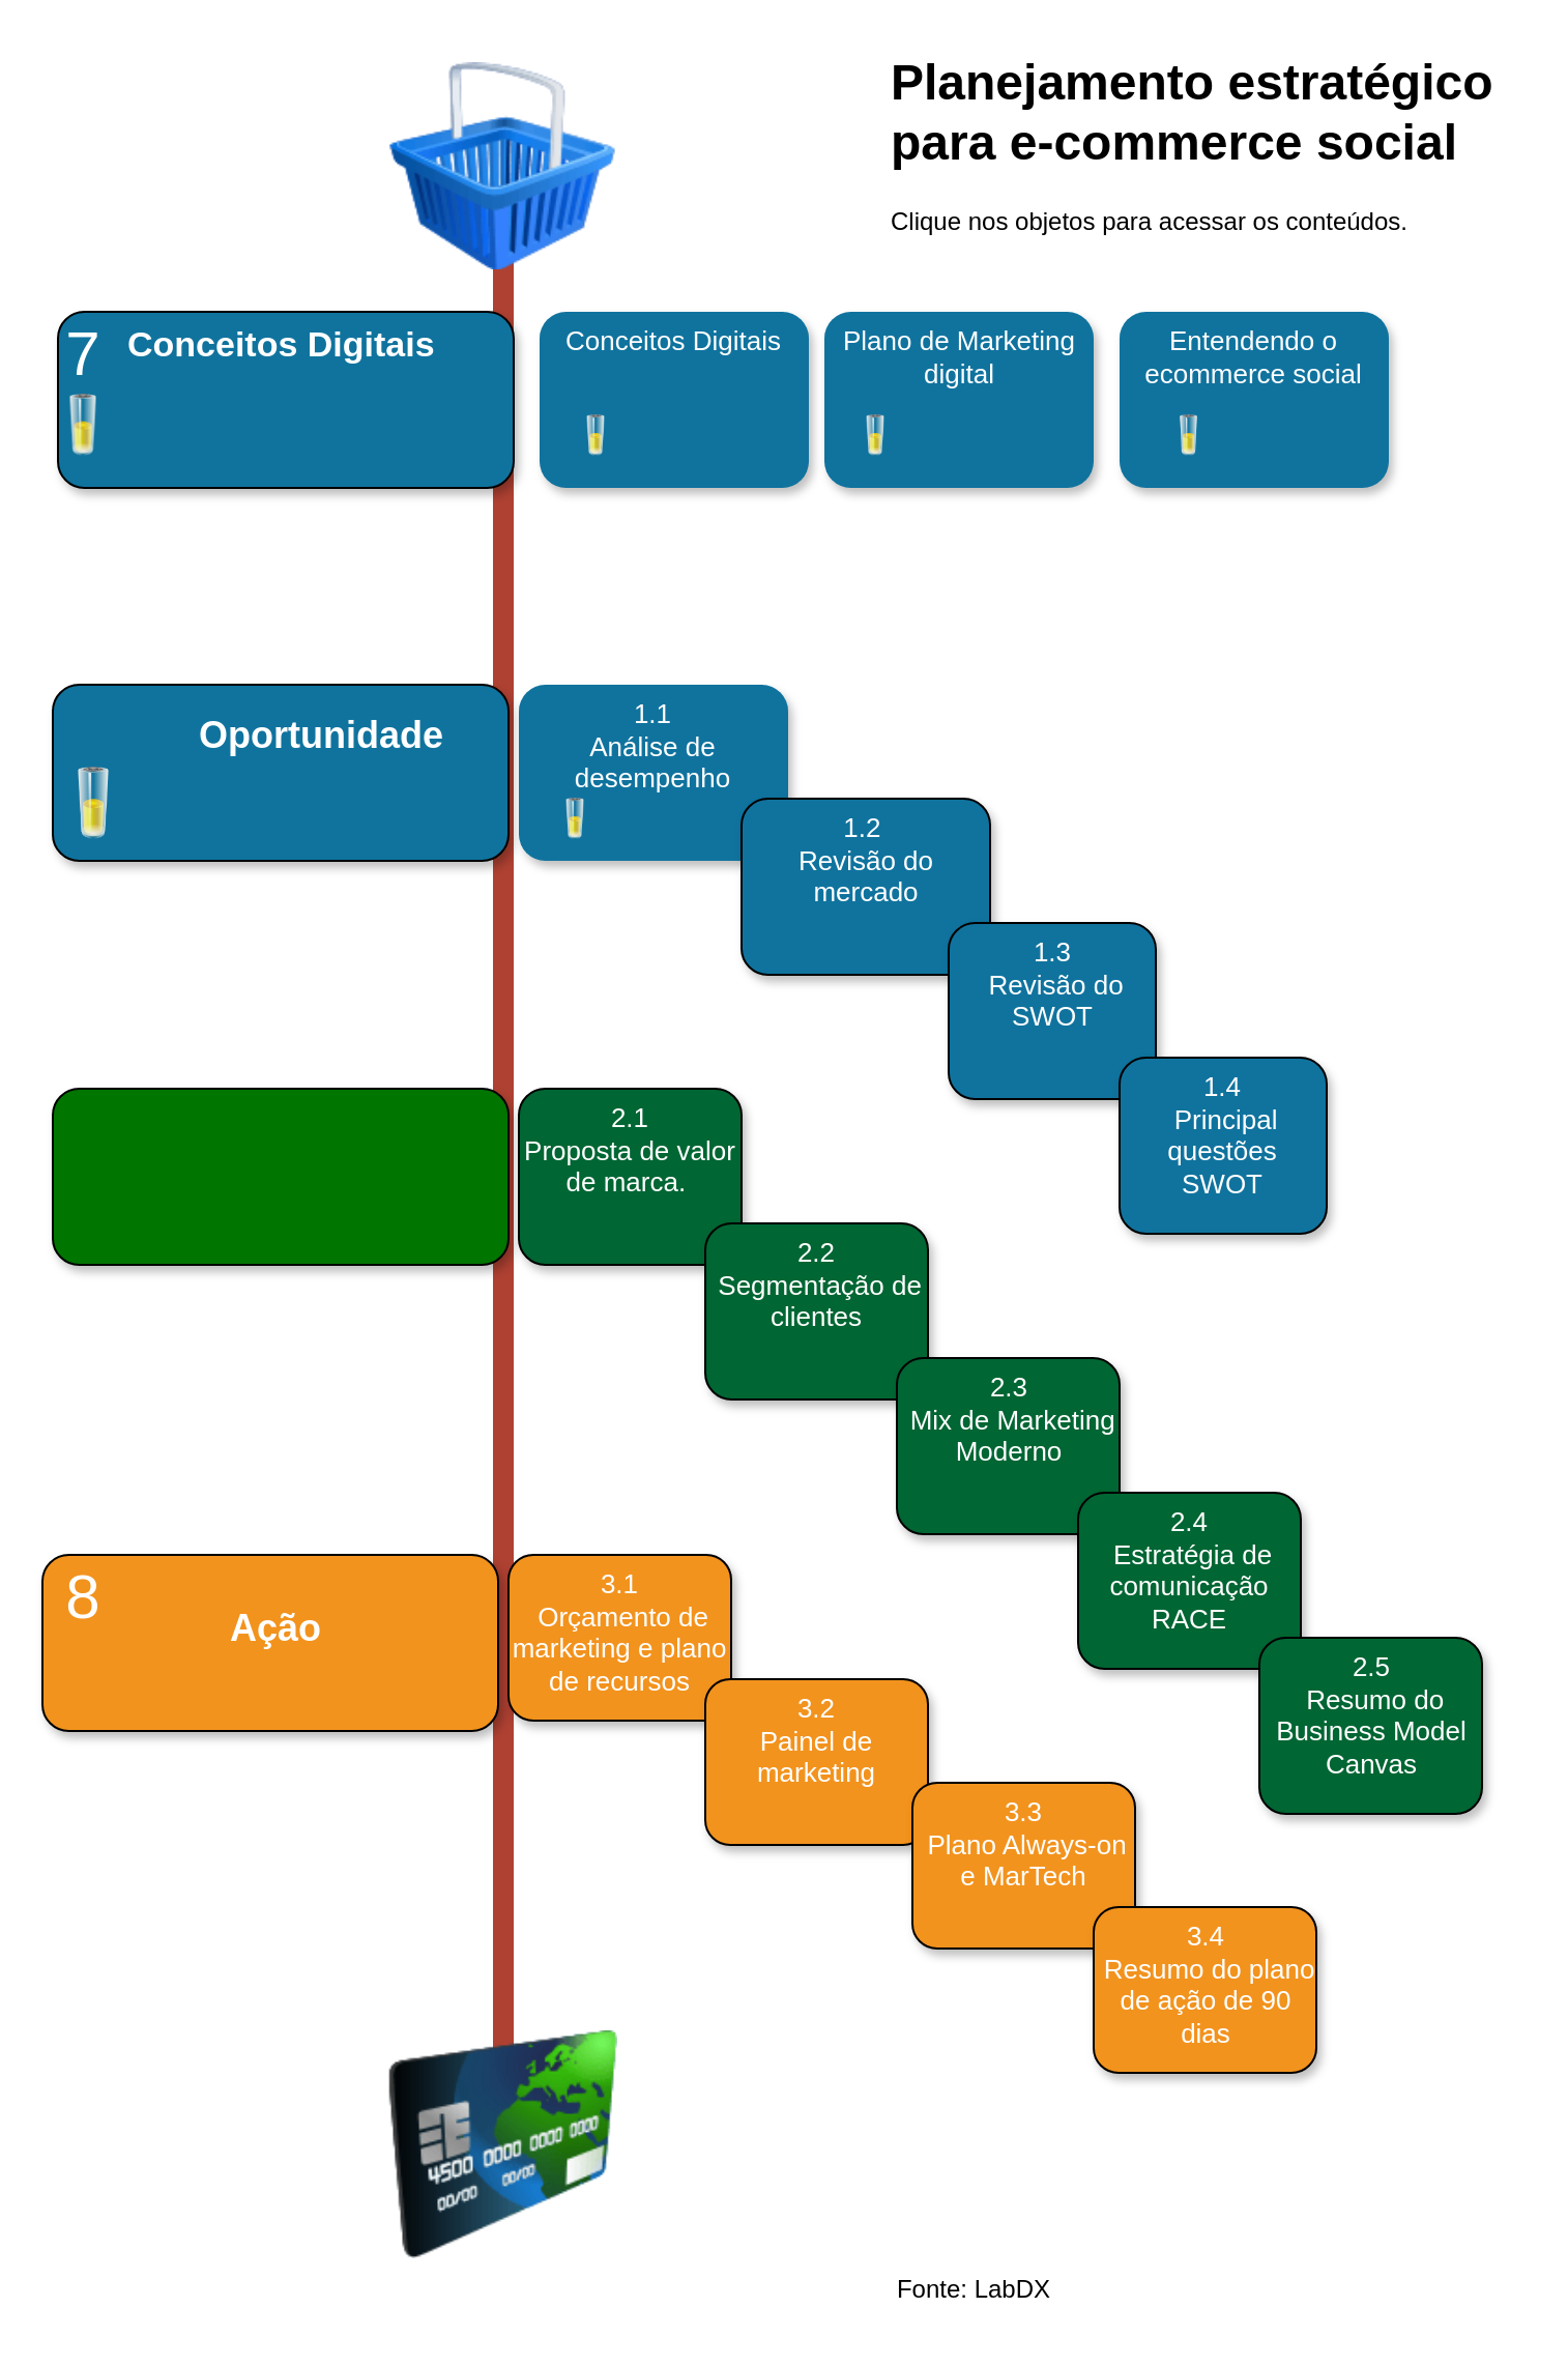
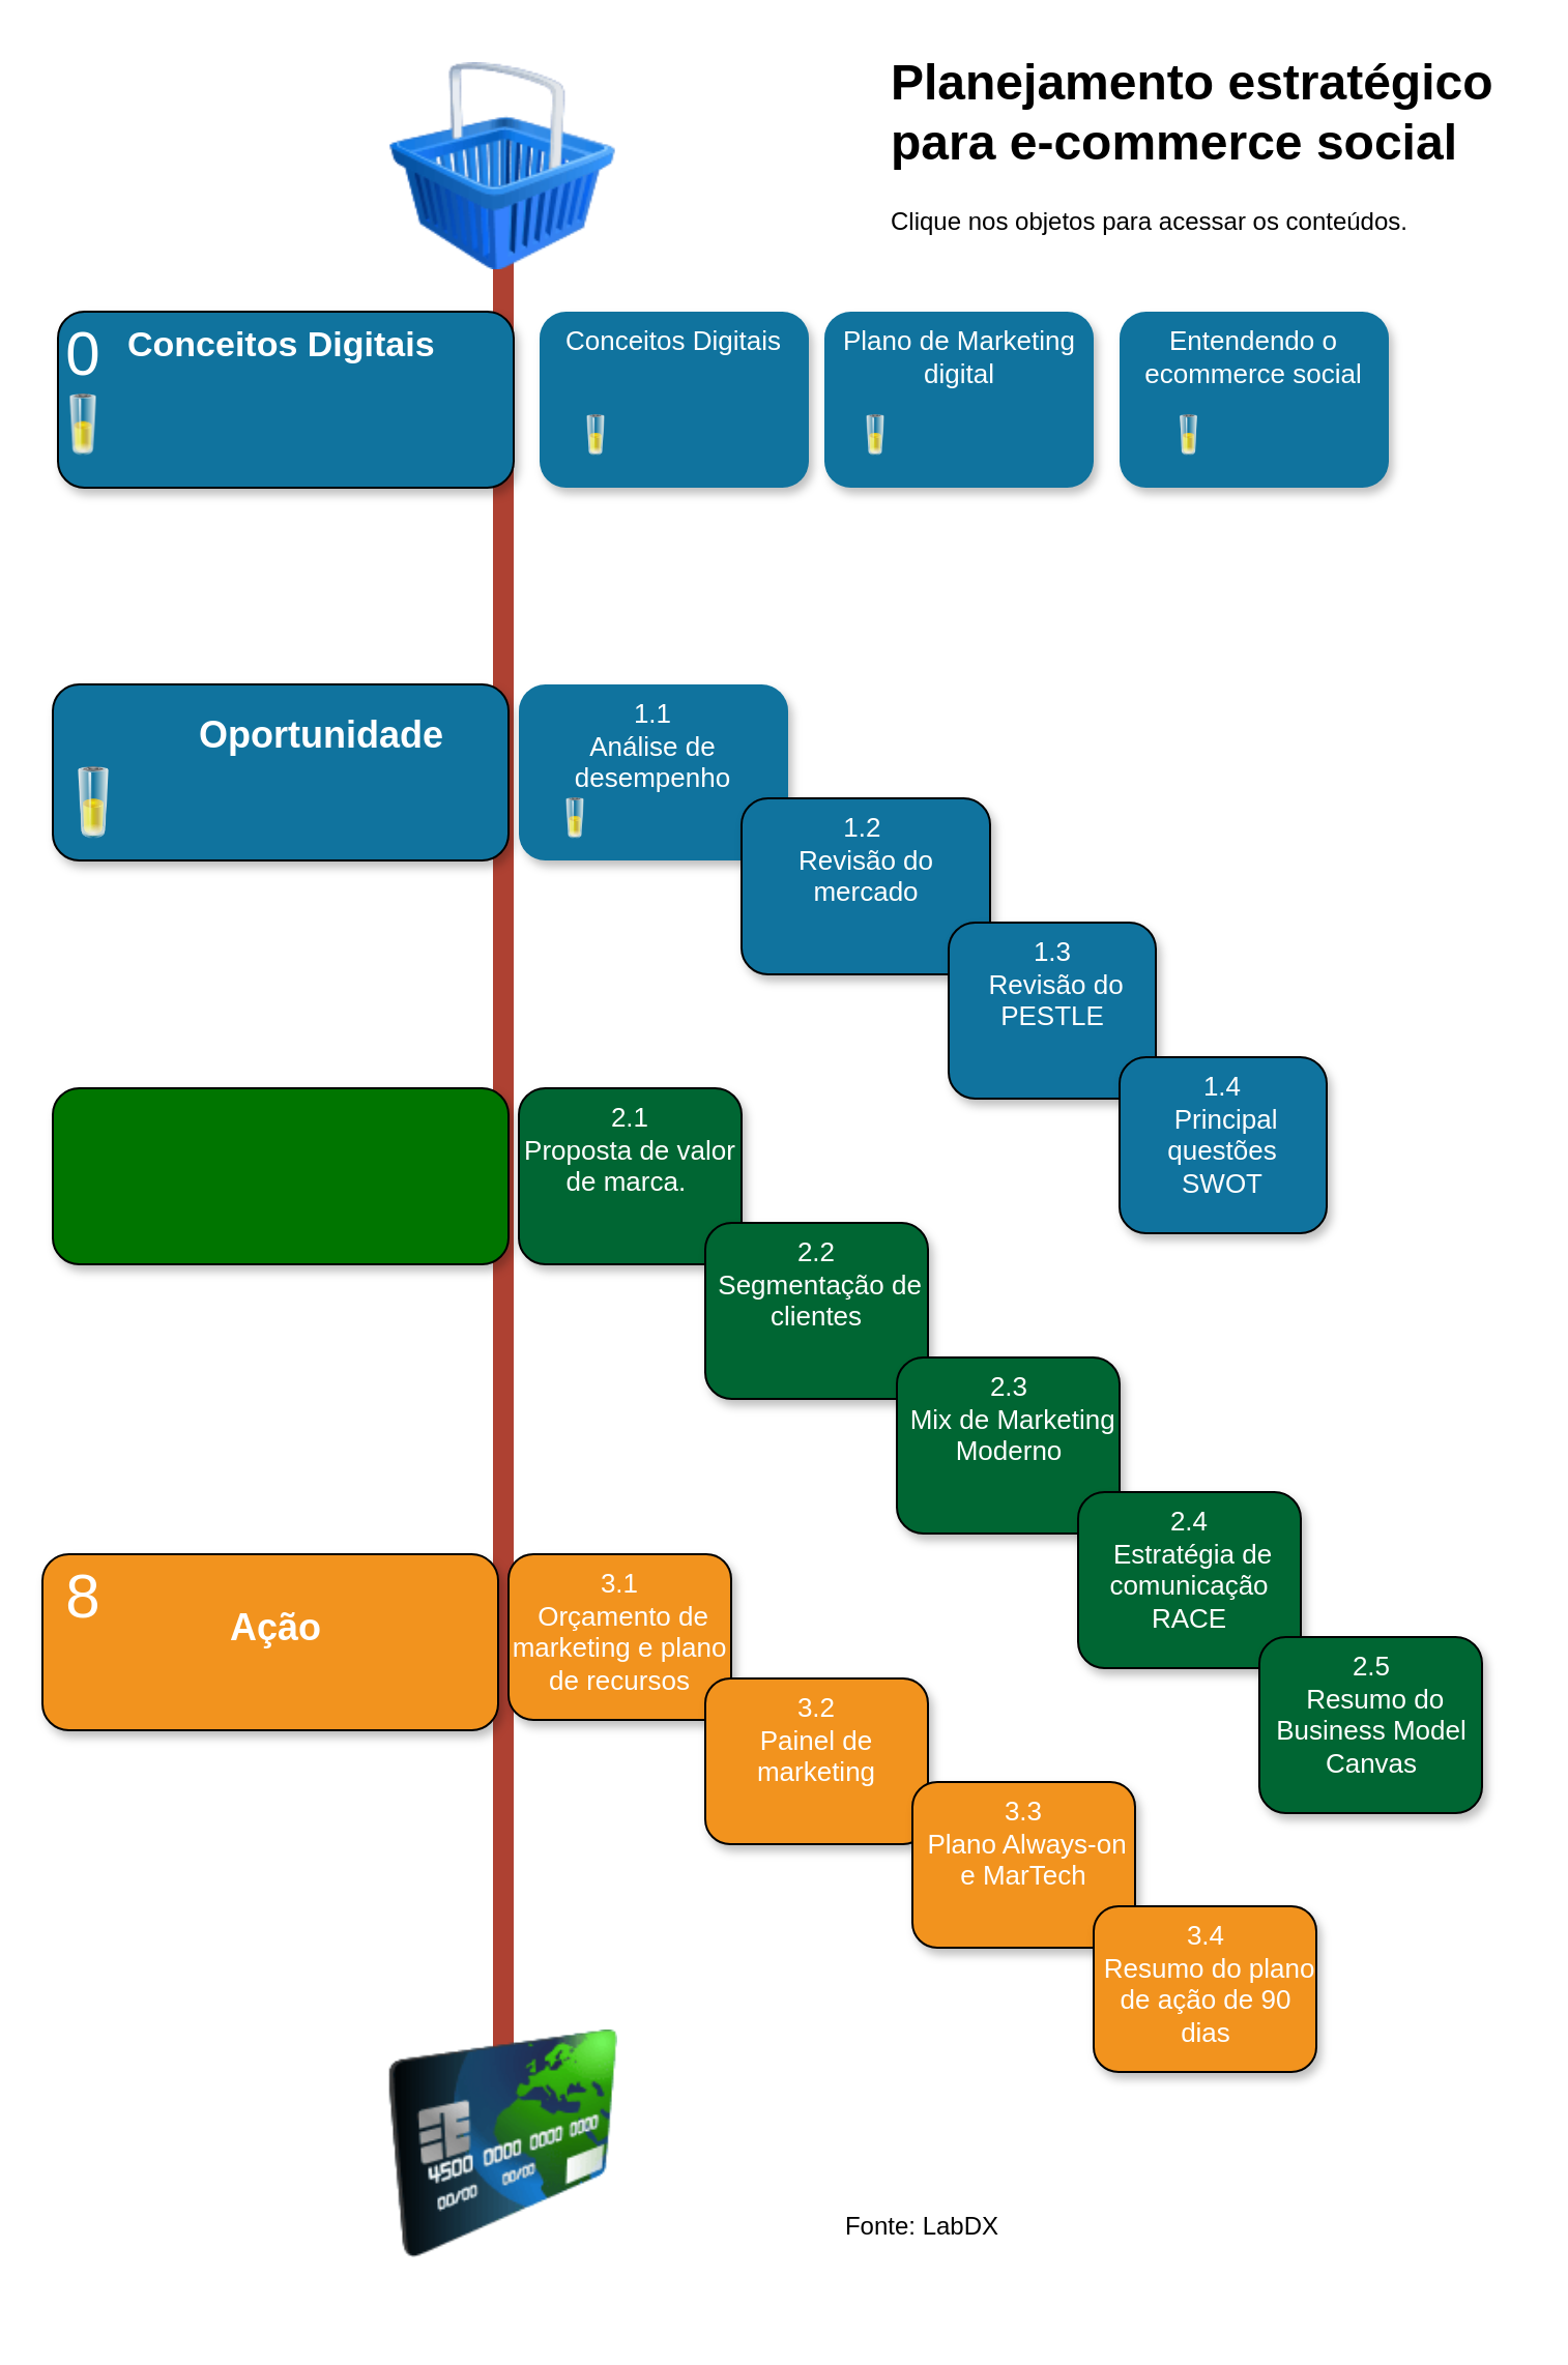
- <mxCell id="29" value="7" style="text;html=1;strokeColor=none;fillColor=none;align=center;verticalAlign=middle;whiteSpace=wrap;fontSize=30;fontColor=#FFFFFF;movable=1;resizable=1;rotatable=1;deletable=1;editable=1;locked=0;connectable=1;" parent="1" vertex="1"><mxGeometry x="20" y="160" width="40" height="20" as="geometry" /></mxCell>
+ <mxCell id="29" value="0" style="text;html=1;strokeColor=none;fillColor=none;align=center;verticalAlign=middle;whiteSpace=wrap;fontSize=30;fontColor=#FFFFFF;movable=1;resizable=1;rotatable=1;deletable=1;editable=1;locked=0;connectable=1;" parent="1" vertex="1"><mxGeometry x="20" y="160" width="40" height="20" as="geometry" /></mxCell>
- <mxCell id="15" value="1.3&lt;br&gt;&amp;nbsp;Revisão do SWOT" style="rounded=1;whiteSpace=wrap;html=1;strokeColor=default;strokeWidth=1;fillColor=#10739E;fontSize=13;fontColor=#FFFFFF;align=center;gradientColor=none;gradientDirection=east;verticalAlign=top;shadow=1;movable=1;resizable=1;rotatable=1;deletable=1;editable=1;locked=0;connectable=1;" parent="1" vertex="1"><mxGeometry x="457.5" y="445" width="100" height="85" as="geometry" /></mxCell>
+ <mxCell id="15" value="1.3&lt;br&gt;&amp;nbsp;Revisão do PESTLE" style="rounded=1;whiteSpace=wrap;html=1;strokeColor=default;strokeWidth=1;fillColor=#10739E;fontSize=13;fontColor=#FFFFFF;align=center;gradientColor=none;gradientDirection=east;verticalAlign=top;shadow=1;movable=1;resizable=1;rotatable=1;deletable=1;editable=1;locked=0;connectable=1;" parent="1" vertex="1"><mxGeometry x="457.5" y="445" width="100" height="85" as="geometry" /></mxCell>
- <mxCell id="33" value="Fonte: LabDX" style="text;html=1;strokeColor=none;fillColor=none;align=center;verticalAlign=middle;whiteSpace=wrap;rounded=0;" parent="1" vertex="1"><mxGeometry x="420" y="1090" width="100" height="30" as="geometry" /></mxCell>
+ <mxCell id="33" value="Fonte: LabDX" style="text;html=1;strokeColor=none;fillColor=none;align=center;verticalAlign=middle;whiteSpace=wrap;rounded=0;" parent="1" vertex="1"><mxGeometry x="395" y="1060" width="100" height="30" as="geometry" /></mxCell>
